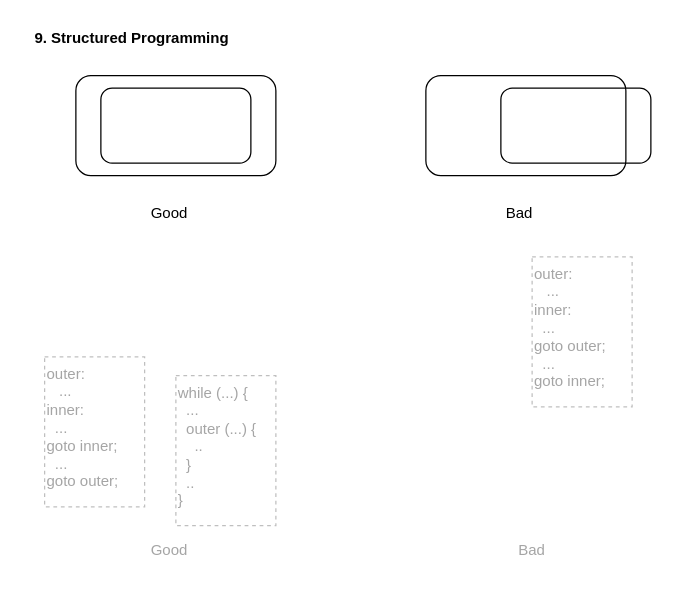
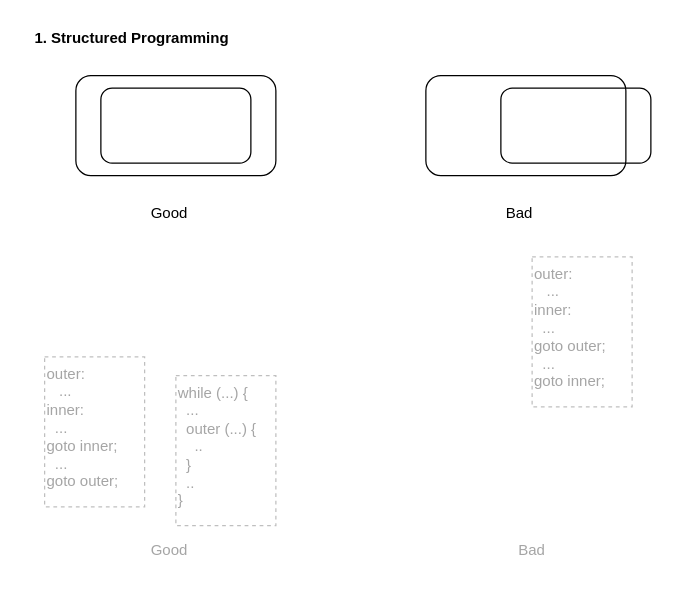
- <mxCell id="6" value="9. Structured Programming" style="text;html=1;strokeColor=none;fillColor=none;align=center;verticalAlign=middle;whiteSpace=wrap;rounded=0;fontStyle=1" vertex="1" parent="1"><mxGeometry x="20" y="20" width="170" height="20" as="geometry" /></mxCell>
+ <mxCell id="6" value="1. Structured Programming" style="text;html=1;strokeColor=none;fillColor=none;align=center;verticalAlign=middle;whiteSpace=wrap;rounded=0;fontStyle=1" vertex="1" parent="1"><mxGeometry x="20" y="20" width="170" height="20" as="geometry" /></mxCell>
